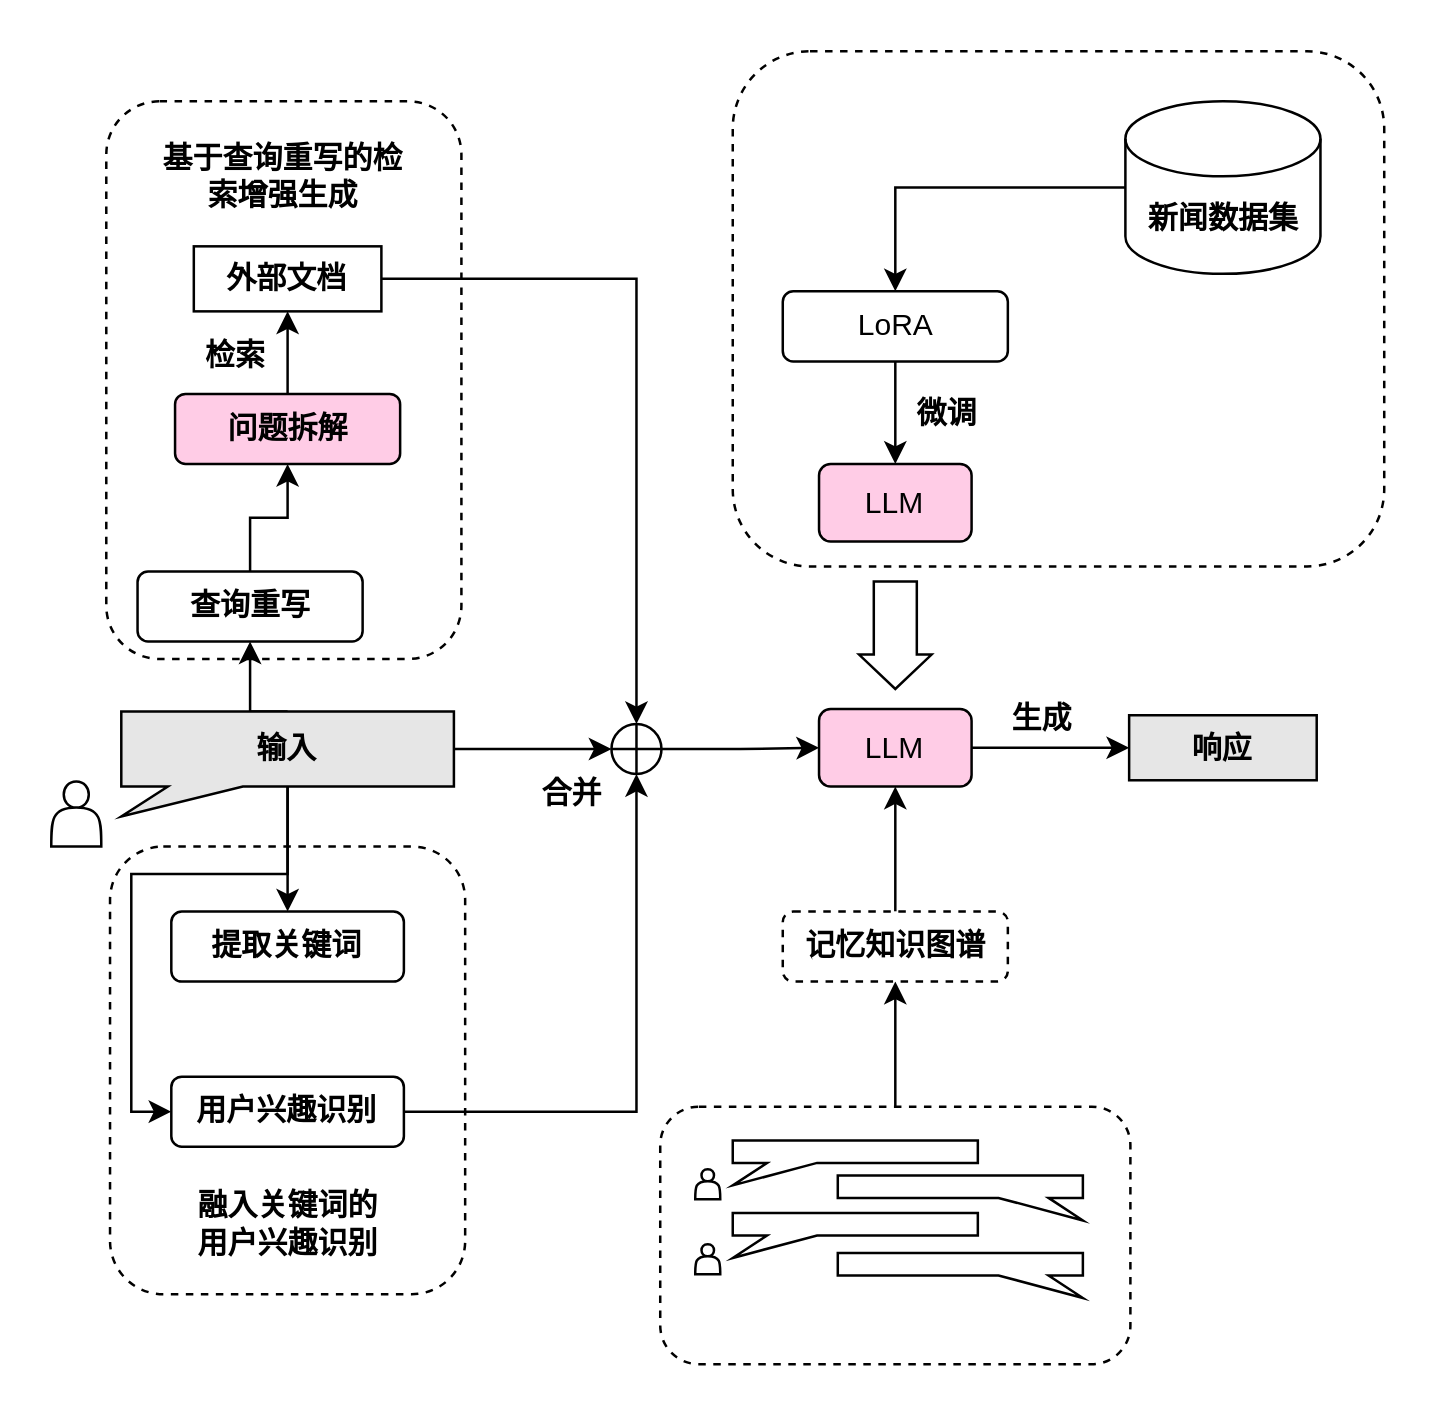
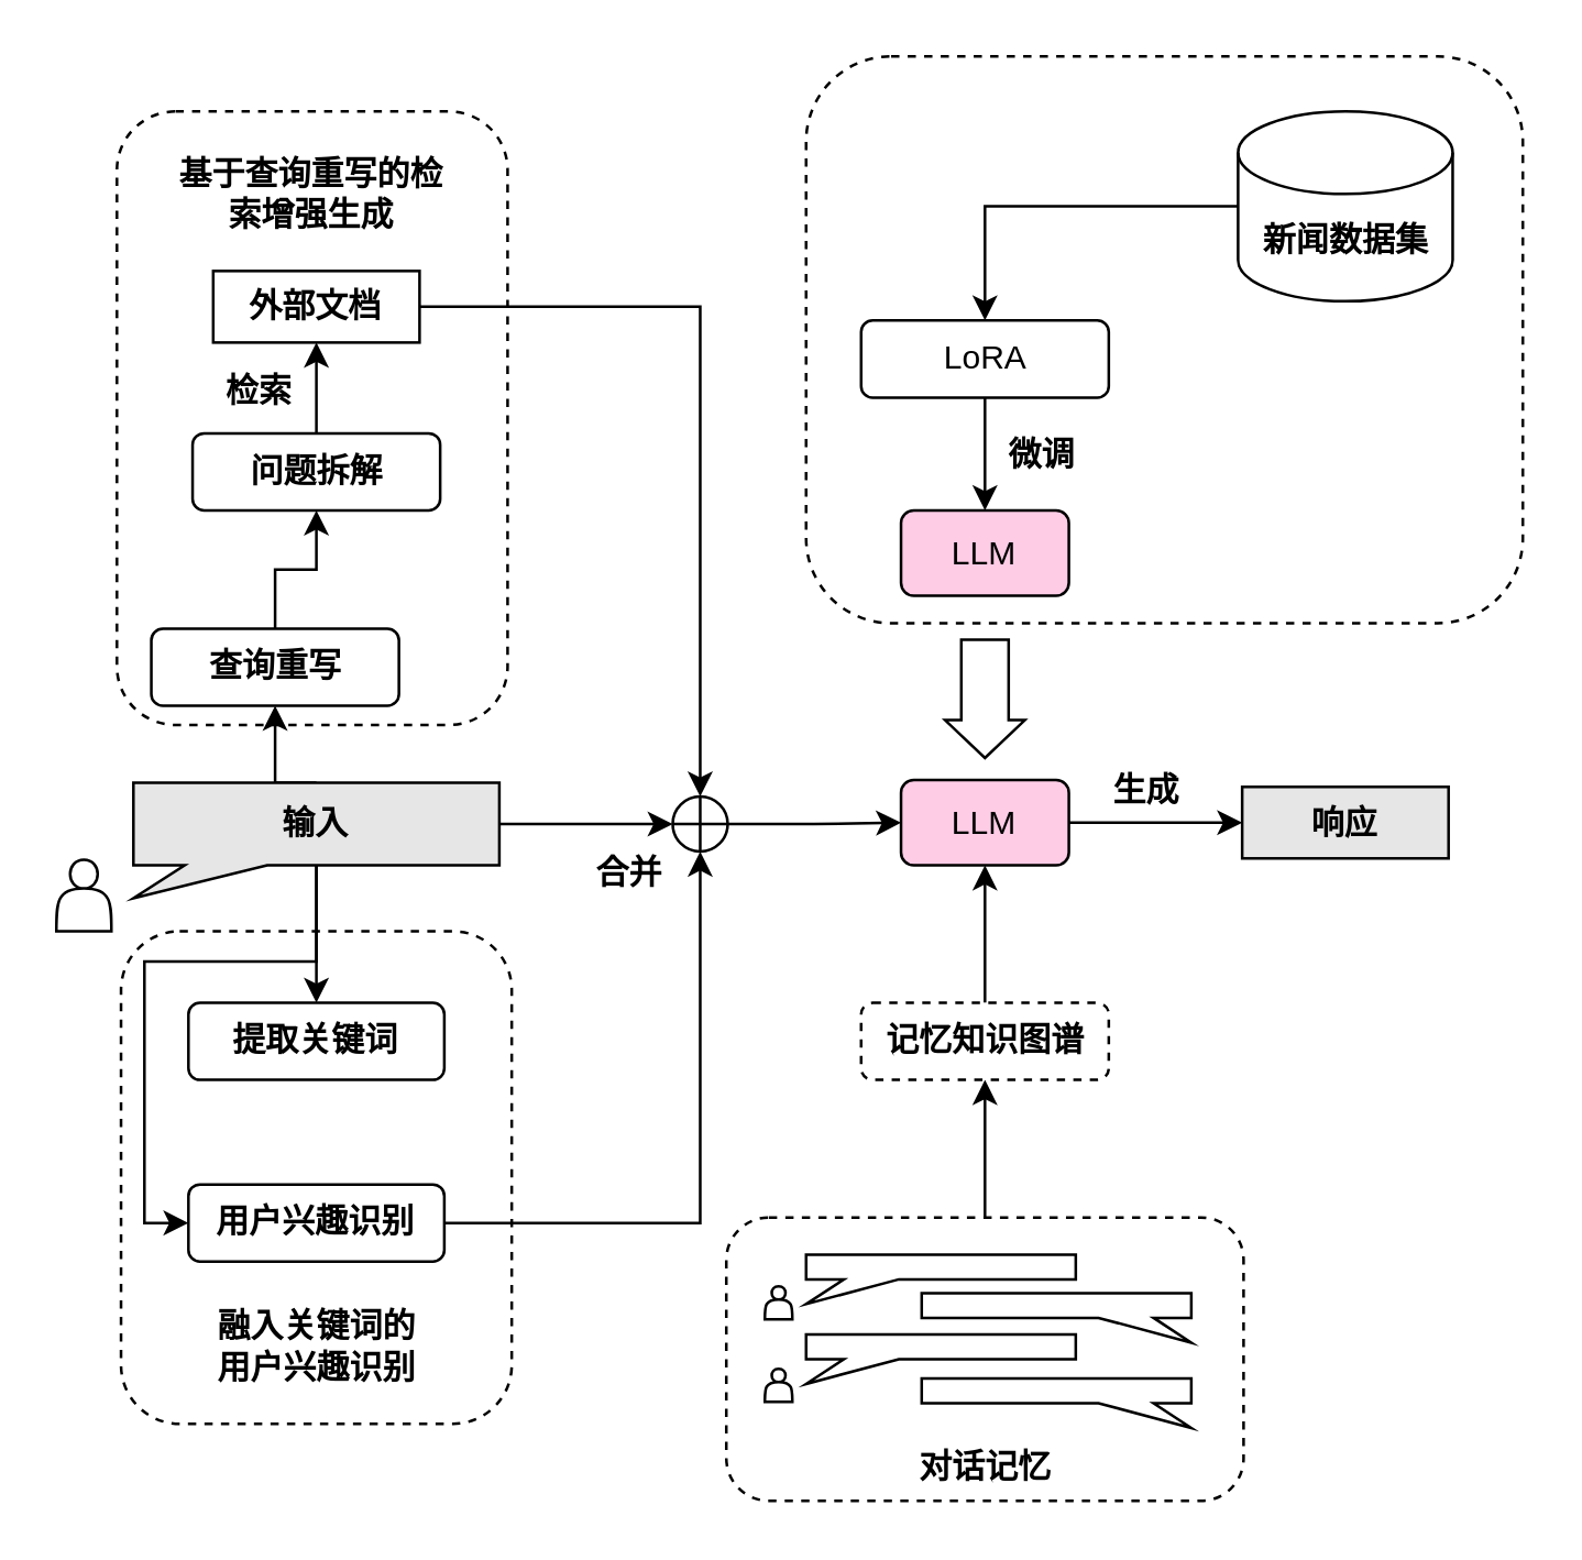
- <mxCell id="16" value="问题拆解" style="rounded=1;whiteSpace=wrap;html=1;fontFamily=宋体;fontStyle=1;fillColor=#ffcce6;" vertex="1" parent="1"><mxGeometry x="69.5" y="157" width="90" height="28" as="geometry" /></mxCell>
+ <mxCell id="16" value="问题拆解" style="rounded=1;whiteSpace=wrap;html=1;fontFamily=宋体;fontStyle=1" vertex="1" parent="1"><mxGeometry x="69.5" y="157" width="90" height="28" as="geometry" /></mxCell>
+ <mxCell id="38" value="对话记忆" style="text;html=1;align=center;verticalAlign=middle;whiteSpace=wrap;rounded=0;fontFamily=宋体;fontStyle=1" vertex="1" parent="1"><mxGeometry x="322.5" y="521" width="70" height="24" as="geometry" /></mxCell>
